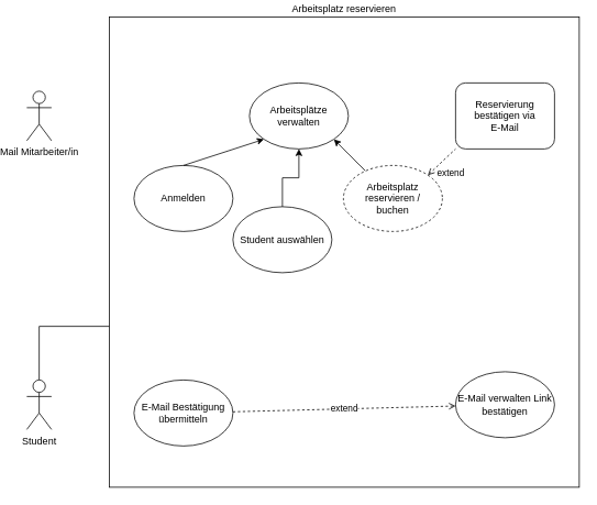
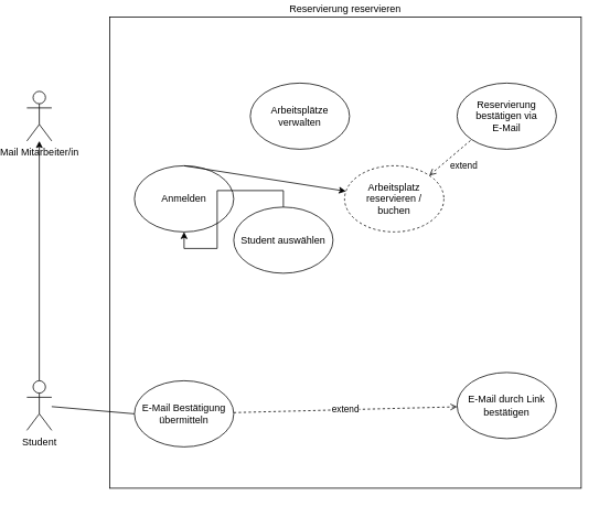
- <mxCell id="5" value="&lt;div style=&quot;&quot;&gt;&lt;span style=&quot;background-color: initial; line-height: 1.2;&quot;&gt;Arbeitsplatz reservieren&lt;/span&gt;&lt;/div&gt;" style="whiteSpace=wrap;html=1;aspect=fixed;horizontal=1;verticalAlign=bottom;labelPosition=center;verticalLabelPosition=top;align=center;" vertex="1" parent="1"><mxGeometry x="120" y="20" width="570" height="570" as="geometry" /></mxCell>
+ <mxCell id="5" value="&lt;div style=&quot;&quot;&gt;&lt;span style=&quot;background-color: initial; line-height: 1.2;&quot;&gt;Reservierung reservieren&lt;/span&gt;&lt;/div&gt;" style="whiteSpace=wrap;html=1;aspect=fixed;horizontal=1;verticalAlign=bottom;labelPosition=center;verticalLabelPosition=top;align=center;" vertex="1" parent="1"><mxGeometry x="120" y="20" width="570" height="570" as="geometry" /></mxCell>
- <mxCell id="12" value="Reservierung bestätigen via &lt;br&gt;E-Mail" style="whiteSpace=wrap;html=1;rounded=1;" vertex="1" parent="1"><mxGeometry x="540" y="100" width="120" height="80" as="geometry" /></mxCell>
+ <mxCell id="12" value="Reservierung bestätigen via &lt;br&gt;E-Mail" style="ellipse;whiteSpace=wrap;html=1;" vertex="1" parent="1"><mxGeometry x="540" y="100" width="120" height="80" as="geometry" /></mxCell>
- <mxCell id="13" value="" style="endArrow=classic;html=1;rounded=0;exitX=0.5;exitY=0;exitDx=0;exitDy=0;entryX=0;entryY=1;entryDx=0;entryDy=0;" edge="1" parent="1" source="7" target="6"><mxGeometry width="50" height="50" relative="1" as="geometry"><mxPoint x="220" y="190" as="sourcePoint" /><mxPoint x="270" y="140" as="targetPoint" /></mxGeometry></mxCell>
+ <mxCell id="13" value="" style="endArrow=classic;html=1;rounded=0;exitX=0.5;exitY=0;exitDx=0;exitDy=0;" edge="1" parent="1" source="7" target="11"><mxGeometry width="50" height="50" relative="1" as="geometry"><mxPoint x="220" y="190" as="sourcePoint" /><mxPoint x="270" y="140" as="targetPoint" /></mxGeometry></mxCell>
- <mxCell id="10" style="rounded=0;orthogonalLoop=1;jettySize=auto;html=1;entryX=1;entryY=1;entryDx=0;entryDy=0;" edge="1" parent="1" source="11" target="6"><mxGeometry relative="1" as="geometry" /></mxCell>
- <mxCell id="8" value="" style="edgeStyle=orthogonalEdgeStyle;rounded=0;orthogonalLoop=1;jettySize=auto;html=1;" edge="1" parent="1" source="9" target="6"><mxGeometry relative="1" as="geometry" /></mxCell>
+ <mxCell id="8" value="" style="edgeStyle=orthogonalEdgeStyle;rounded=0;orthogonalLoop=1;jettySize=auto;html=1;" edge="1" parent="1" source="9" target="7"><mxGeometry relative="1" as="geometry" /></mxCell>
- <mxCell id="3" style="edgeStyle=orthogonalEdgeStyle;rounded=0;orthogonalLoop=1;jettySize=auto;html=1;exitX=0.5;exitY=0;exitDx=0;exitDy=0;exitPerimeter=0;" edge="1" parent="1" source="4" target="9"><mxGeometry relative="1" as="geometry"><mxPoint x="35" y="220" as="targetPoint" /><mxPoint x="35" y="330" as="sourcePoint" /></mxGeometry></mxCell>
+ <mxCell id="3" style="edgeStyle=orthogonalEdgeStyle;rounded=0;orthogonalLoop=1;jettySize=auto;html=1;exitX=0.5;exitY=0;exitDx=0;exitDy=0;exitPerimeter=0;" edge="1" parent="1" source="4" target="2"><mxGeometry relative="1" as="geometry"><mxPoint x="35" y="220" as="targetPoint" /><mxPoint x="35" y="330" as="sourcePoint" /></mxGeometry></mxCell>
- <mxCell id="18" value="E-Mail verwalten Link bestätigen" style="ellipse;whiteSpace=wrap;html=1;" vertex="1" parent="1"><mxGeometry x="540" y="450" width="120" height="80" as="geometry" /></mxCell>
+ <mxCell id="18" value="E-Mail durch Link bestätigen" style="ellipse;whiteSpace=wrap;html=1;" vertex="1" parent="1"><mxGeometry x="540" y="450" width="120" height="80" as="geometry" /></mxCell>
+ <mxCell id="19" value="" style="edgeStyle=none;rounded=0;orthogonalLoop=1;jettySize=auto;html=1;startArrow=none;startFill=0;endArrow=none;endFill=0;strokeWidth=1;entryX=0;entryY=0.5;entryDx=0;entryDy=0;" edge="1" parent="1" source="4" target="17"><mxGeometry relative="1" as="geometry" /></mxCell>
